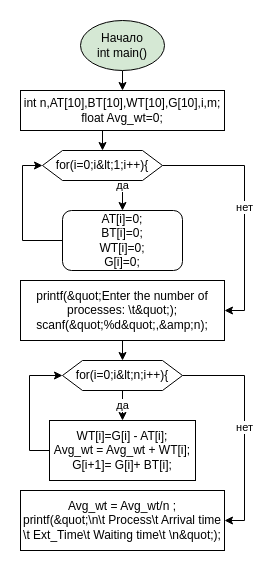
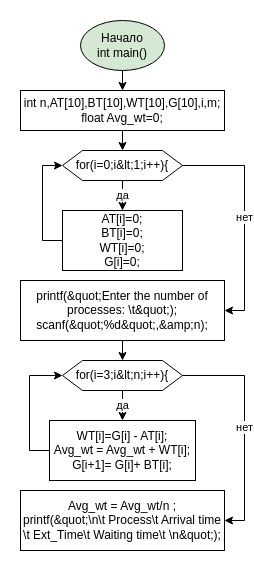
- <mxCell id="8" value="for(i=0;i&amp;amp;lt;1;i++){" style="shape=hexagon;perimeter=hexagonPerimeter2;whiteSpace=wrap;html=1;fixedSize=1;" vertex="1" parent="1"><mxGeometry x="42" y="150" width="120" height="30" as="geometry" /></mxCell>
+ <mxCell id="8" value="for(i=0;i&amp;amp;lt;1;i++){" style="shape=hexagon;perimeter=hexagonPerimeter2;whiteSpace=wrap;html=1;fixedSize=1;" vertex="1" parent="1"><mxGeometry x="62" y="150" width="120" height="30" as="geometry" /></mxCell>
- <mxCell id="10" value="&lt;div&gt;AT[i]=0;&lt;/div&gt;&lt;div&gt;BT[i]=0;&lt;/div&gt;&lt;div&gt;WT[i]=0;&lt;/div&gt;&lt;div&gt;G[i]=0;&lt;/div&gt;" style="whiteSpace=wrap;html=1;rounded=1;" vertex="1" parent="1"><mxGeometry x="62" y="210" width="120" height="60" as="geometry" /></mxCell>
+ <mxCell id="10" value="&lt;div&gt;AT[i]=0;&lt;/div&gt;&lt;div&gt;BT[i]=0;&lt;/div&gt;&lt;div&gt;WT[i]=0;&lt;/div&gt;&lt;div&gt;G[i]=0;&lt;/div&gt;" style="rounded=0;whiteSpace=wrap;html=1;" vertex="1" parent="1"><mxGeometry x="62" y="210" width="120" height="60" as="geometry" /></mxCell>
- <mxCell id="15" value="for(i=0;i&amp;amp;lt;n;i++){" style="shape=hexagon;perimeter=hexagonPerimeter2;whiteSpace=wrap;html=1;fixedSize=1;" vertex="1" parent="1"><mxGeometry x="62" y="360" width="120" height="30" as="geometry" /></mxCell>
+ <mxCell id="15" value="for(i=3;i&amp;amp;lt;n;i++){" style="shape=hexagon;perimeter=hexagonPerimeter2;whiteSpace=wrap;html=1;fixedSize=1;" vertex="1" parent="1"><mxGeometry x="62" y="360" width="120" height="30" as="geometry" /></mxCell>
